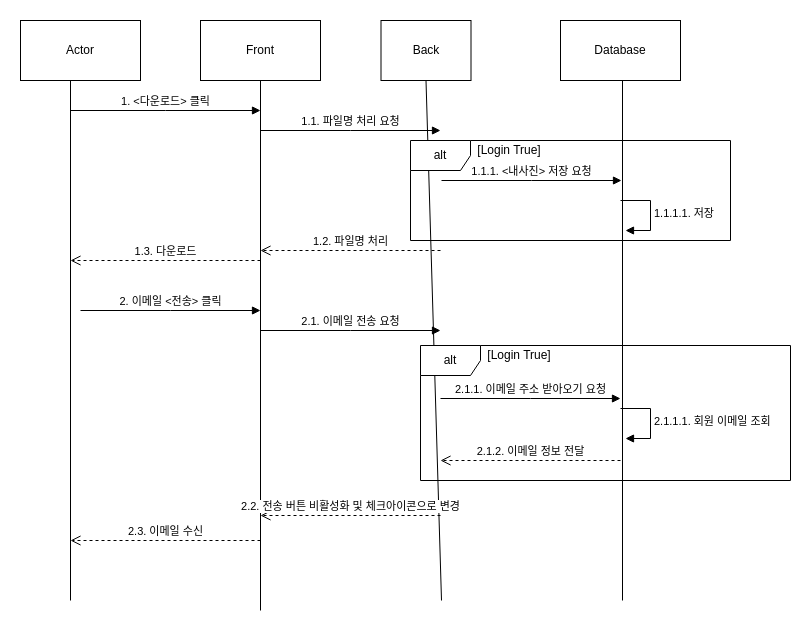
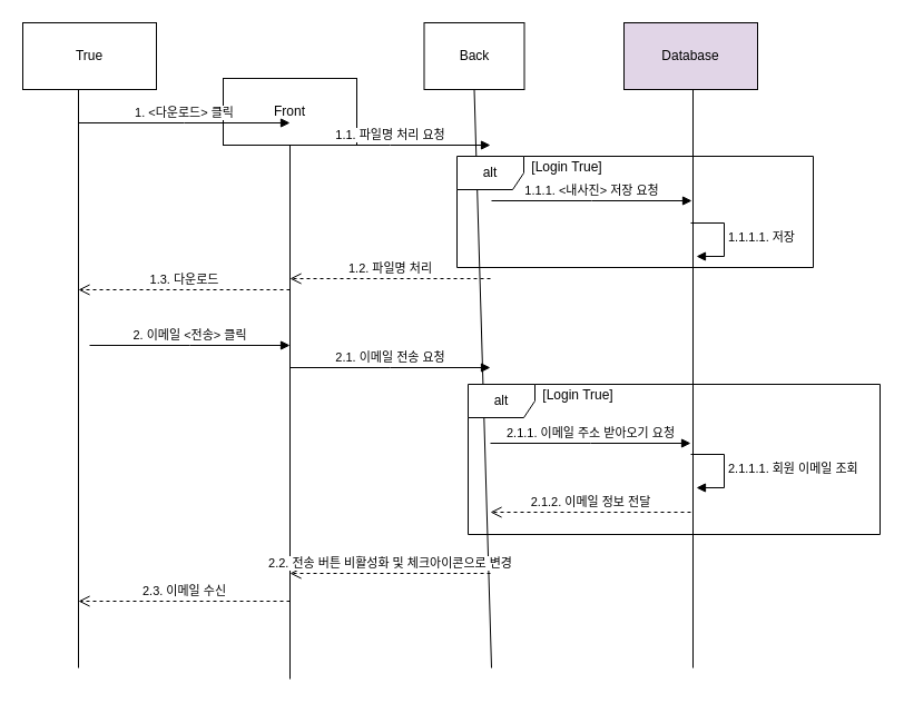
- <mxCell id="2" value="Actor" style="rounded=0;whiteSpace=wrap;html=1;" parent="1" vertex="1"><mxGeometry x="20" y="20" width="120" height="60" as="geometry" /></mxCell>
+ <mxCell id="2" value="True" style="rounded=0;whiteSpace=wrap;html=1;" parent="1" vertex="1"><mxGeometry x="20" y="20" width="120" height="60" as="geometry" /></mxCell>
- <mxCell id="3" value="Front" style="rounded=0;whiteSpace=wrap;html=1;" parent="1" vertex="1"><mxGeometry x="200" y="20" width="120" height="60" as="geometry" /></mxCell>
+ <mxCell id="3" value="Front" style="rounded=0;whiteSpace=wrap;html=1;" parent="1" vertex="1"><mxGeometry x="200" y="70" width="120" height="60" as="geometry" /></mxCell>
- <mxCell id="5" value="Database" style="rounded=0;whiteSpace=wrap;html=1;" parent="1" vertex="1"><mxGeometry x="560" y="20" width="120" height="60" as="geometry" /></mxCell>
+ <mxCell id="5" value="Database" style="rounded=0;whiteSpace=wrap;html=1;fillColor=#e1d5e7;" parent="1" vertex="1"><mxGeometry x="560" y="20" width="120" height="60" as="geometry" /></mxCell>
